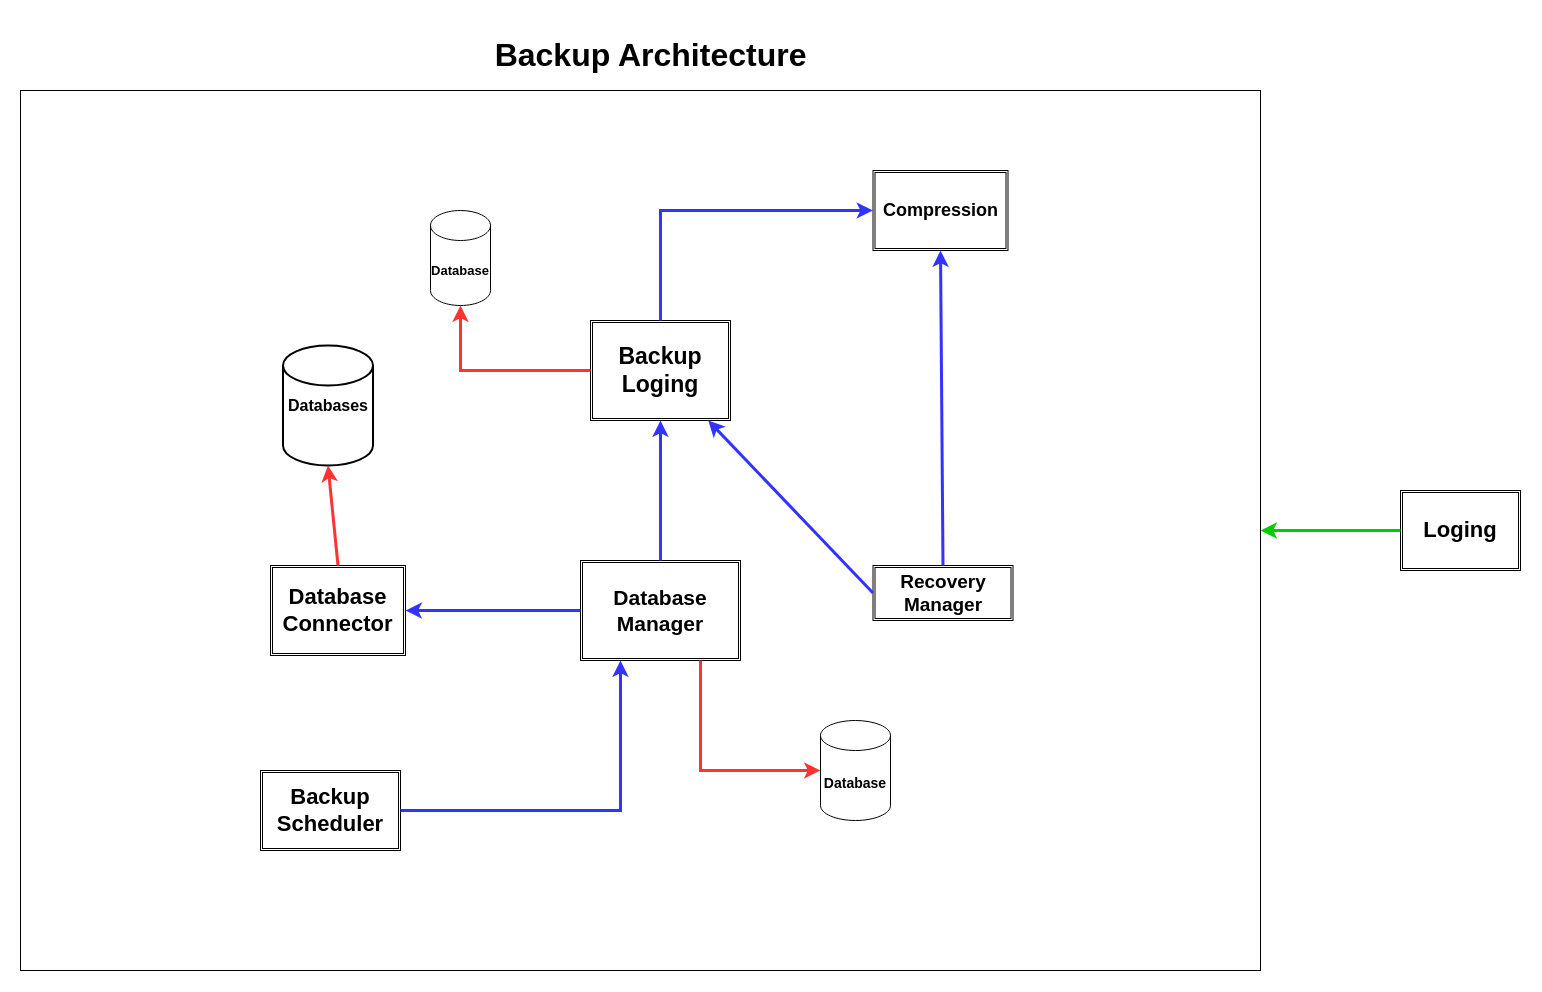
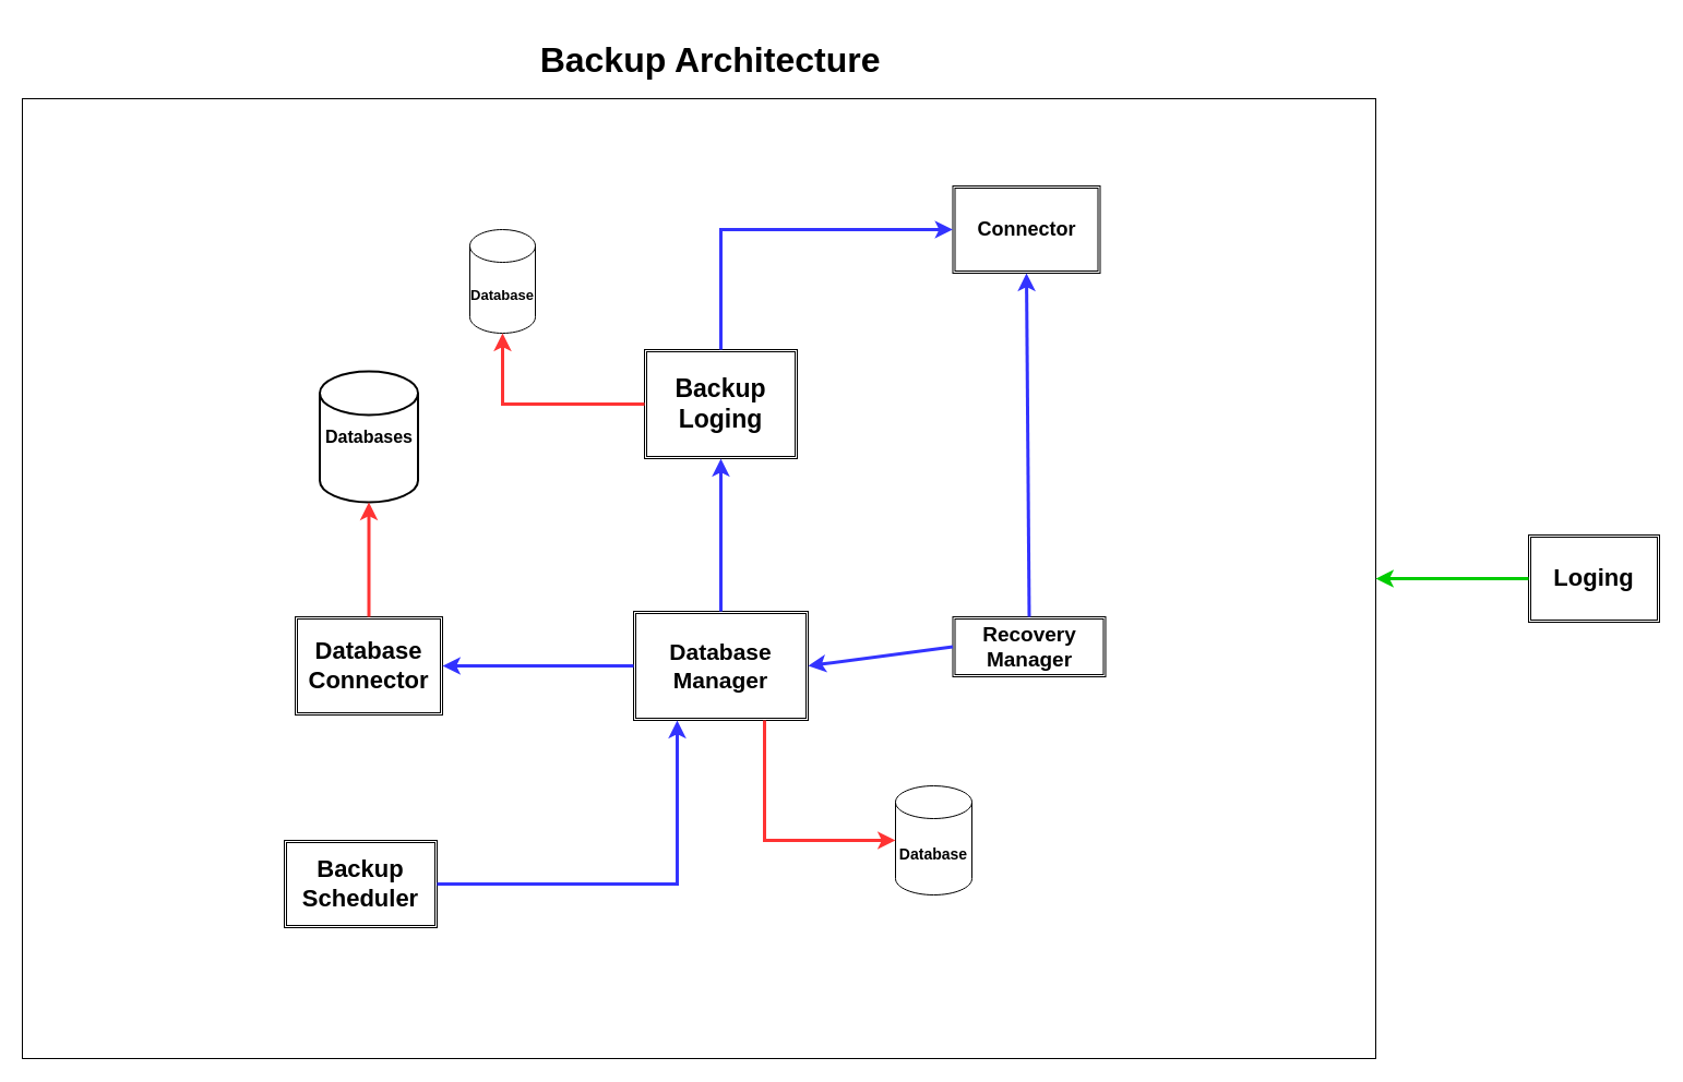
- <mxCell id="5" value="Compression" style="shape=ext;double=1;rounded=0;whiteSpace=wrap;html=1;fontSize=18;fontStyle=1" parent="1" vertex="1"><mxGeometry x="872.5" y="170" width="135" height="80" as="geometry" /></mxCell>
+ <mxCell id="5" value="Connector" style="shape=ext;double=1;rounded=0;whiteSpace=wrap;html=1;fontSize=18;fontStyle=1" parent="1" vertex="1"><mxGeometry x="872.5" y="170" width="135" height="80" as="geometry" /></mxCell>
- <mxCell id="2" value="Databases" style="strokeWidth=2;html=1;shape=mxgraph.flowchart.database;whiteSpace=wrap;fontSize=16;fontStyle=1" parent="1" vertex="1"><mxGeometry x="282.5" y="345" width="90" height="120" as="geometry" /></mxCell>
+ <mxCell id="2" value="Databases" style="strokeWidth=2;html=1;shape=mxgraph.flowchart.database;whiteSpace=wrap;fontSize=16;fontStyle=1" parent="1" vertex="1"><mxGeometry x="292.5" y="340" width="90" height="120" as="geometry" /></mxCell>
- <mxCell id="16" value="" style="endArrow=classic;html=1;rounded=0;exitX=0;exitY=0.5;exitDx=0;exitDy=0;strokeColor=#3333FF;strokeWidth=3;align=center;verticalAlign=middle;fontFamily=Helvetica;fontSize=12;fontColor=default;labelBackgroundColor=default;endSize=7;flowAnimation=0;sourcePerimeterSpacing=0;targetPerimeterSpacing=0;" parent="1" source="6" target="4" edge="1"><mxGeometry width="50" height="50" relative="1" as="geometry"><mxPoint x="650" y="580" as="sourcePoint" /><mxPoint x="700" y="530" as="targetPoint" /></mxGeometry></mxCell>
+ <mxCell id="16" value="" style="endArrow=classic;html=1;rounded=0;entryX=1;entryY=0.5;entryDx=0;entryDy=0;exitX=0;exitY=0.5;exitDx=0;exitDy=0;strokeColor=#3333FF;strokeWidth=3;align=center;verticalAlign=middle;fontFamily=Helvetica;fontSize=12;fontColor=default;labelBackgroundColor=default;endSize=7;flowAnimation=0;sourcePerimeterSpacing=0;targetPerimeterSpacing=0;" parent="1" source="6" target="8" edge="1"><mxGeometry width="50" height="50" relative="1" as="geometry"><mxPoint x="650" y="580" as="sourcePoint" /><mxPoint x="700" y="530" as="targetPoint" /></mxGeometry></mxCell>
